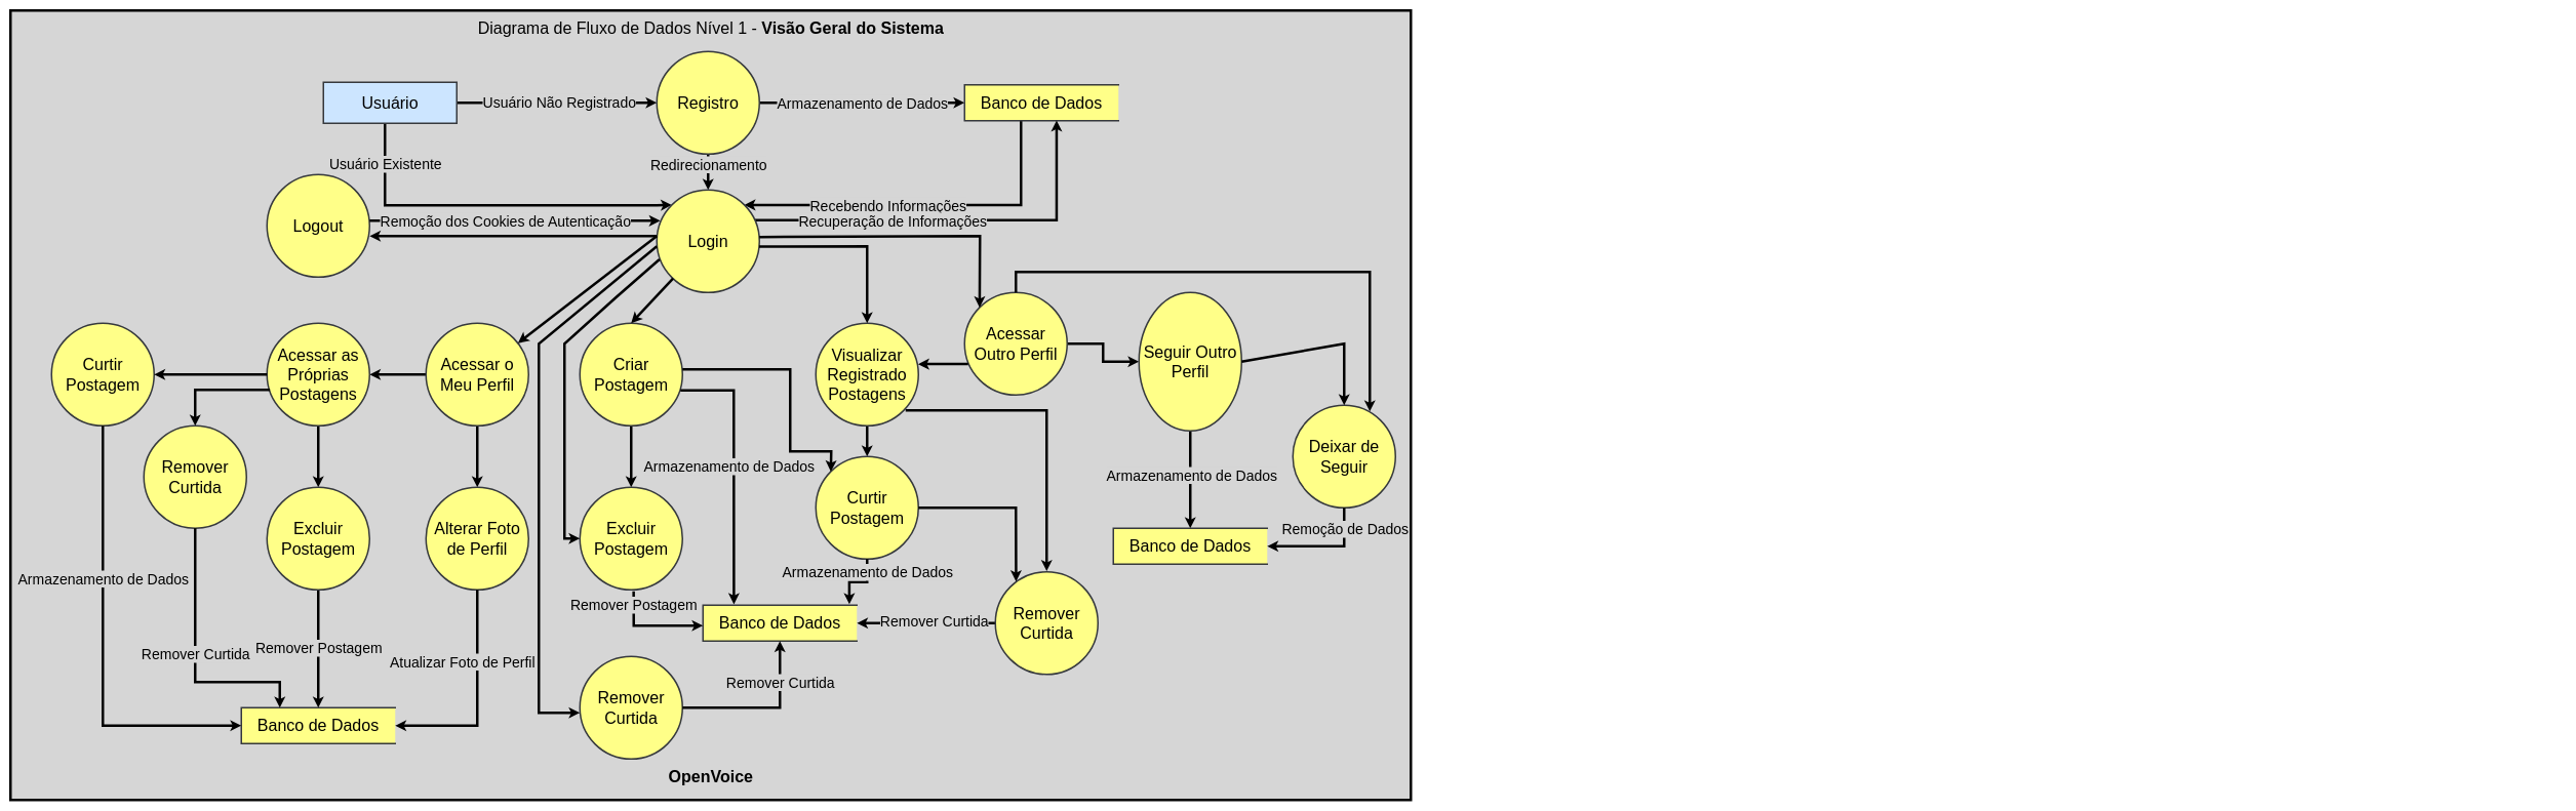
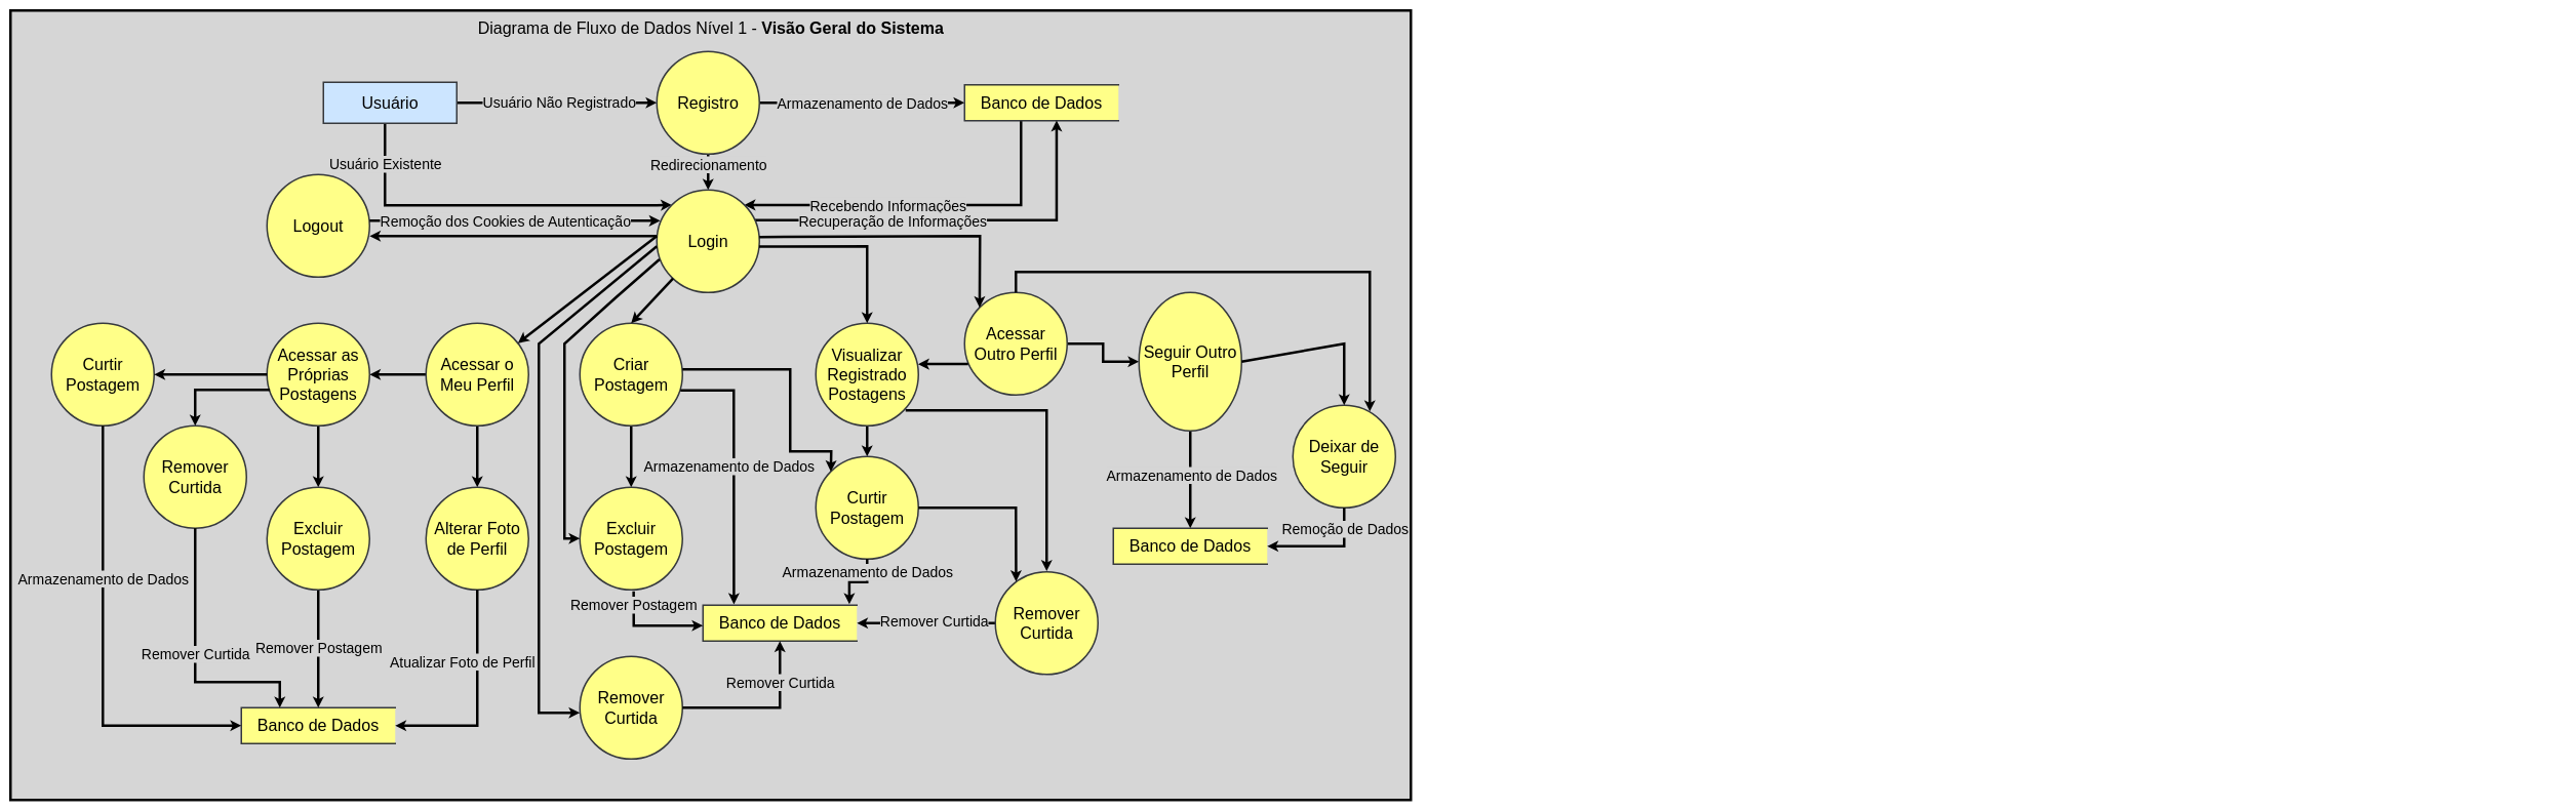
- <mxCell id="86" value="&lt;b&gt;&lt;font style=&quot;font-size: 32px;&quot;&gt;OpenVoice&lt;/font&gt;&lt;/b&gt;" style="text;html=1;align=center;verticalAlign=middle;resizable=0;points=[];autosize=1;strokeColor=none;fillColor=none;" vertex="1" parent="1"><mxGeometry x="1290" y="1490" width="190" height="50" as="geometry" /></mxCell>
